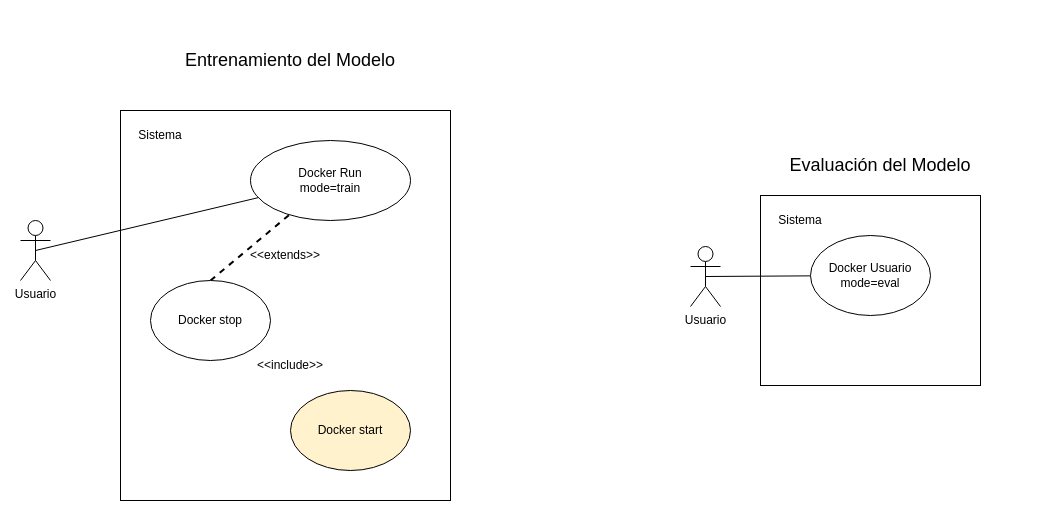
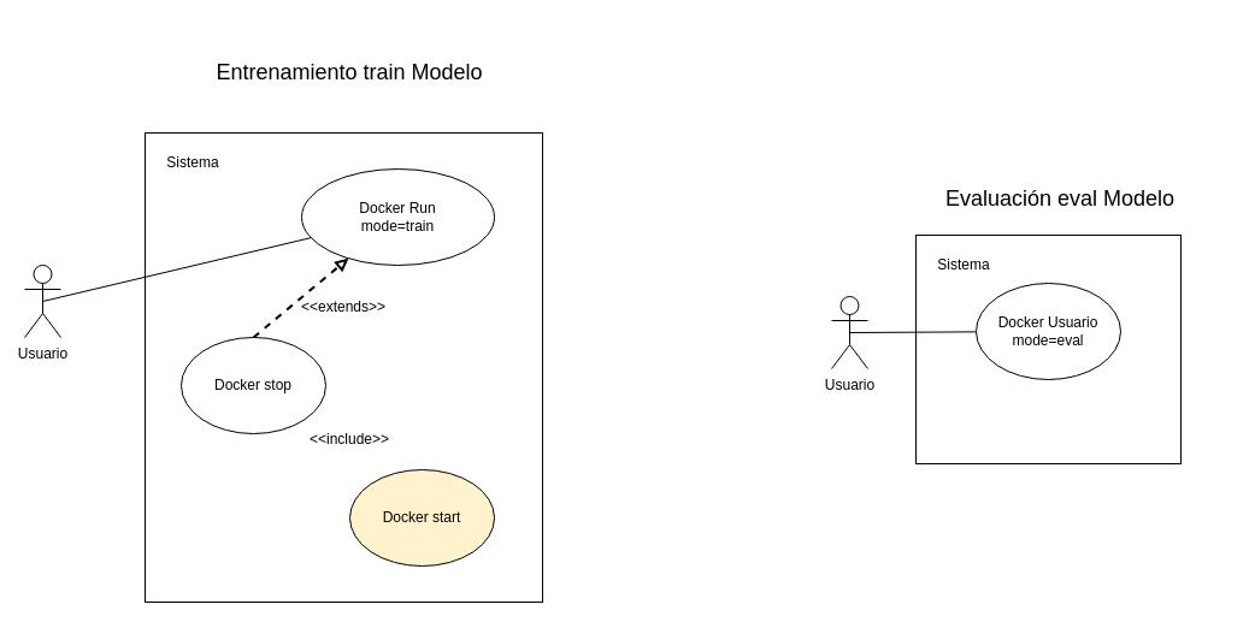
- <mxCell id="4" value="&lt;font style=&quot;font-size: 18px;&quot;&gt;Entrenamiento del Modelo&lt;/font&gt;" style="text;html=1;align=center;verticalAlign=middle;whiteSpace=wrap;rounded=0;" vertex="1" parent="1"><mxGeometry x="150" y="20" width="280" height="80" as="geometry" /></mxCell>
+ <mxCell id="4" value="&lt;font style=&quot;font-size: 18px;&quot;&gt;Entrenamiento train Modelo&lt;/font&gt;" style="text;html=1;align=center;verticalAlign=middle;whiteSpace=wrap;rounded=0;" vertex="1" parent="1"><mxGeometry x="150" y="20" width="280" height="80" as="geometry" /></mxCell>
- <mxCell id="15" value="&lt;font style=&quot;font-size: 18px;&quot;&gt;Evaluación del Modelo&lt;/font&gt;" style="text;html=1;align=center;verticalAlign=middle;whiteSpace=wrap;rounded=0;" vertex="1" parent="1"><mxGeometry x="740" y="125" width="280" height="80" as="geometry" /></mxCell>
+ <mxCell id="15" value="&lt;font style=&quot;font-size: 18px;&quot;&gt;Evaluación eval Modelo&lt;/font&gt;" style="text;html=1;align=center;verticalAlign=middle;whiteSpace=wrap;rounded=0;" vertex="1" parent="1"><mxGeometry x="740" y="125" width="280" height="80" as="geometry" /></mxCell>
- <mxCell id="8" style="rounded=0;orthogonalLoop=1;jettySize=auto;html=1;exitX=0.5;exitY=0;exitDx=0;exitDy=0;endArrow=none;endFill=0;strokeWidth=2;dashed=1;" edge="1" parent="1" source="9" target="7"><mxGeometry relative="1" as="geometry" /></mxCell>
+ <mxCell id="8" style="rounded=0;orthogonalLoop=1;jettySize=auto;html=1;exitX=0.5;exitY=0;exitDx=0;exitDy=0;endArrow=block;endFill=0;strokeWidth=2;dashed=1;" edge="1" parent="1" source="9" target="7"><mxGeometry relative="1" as="geometry" /></mxCell>
